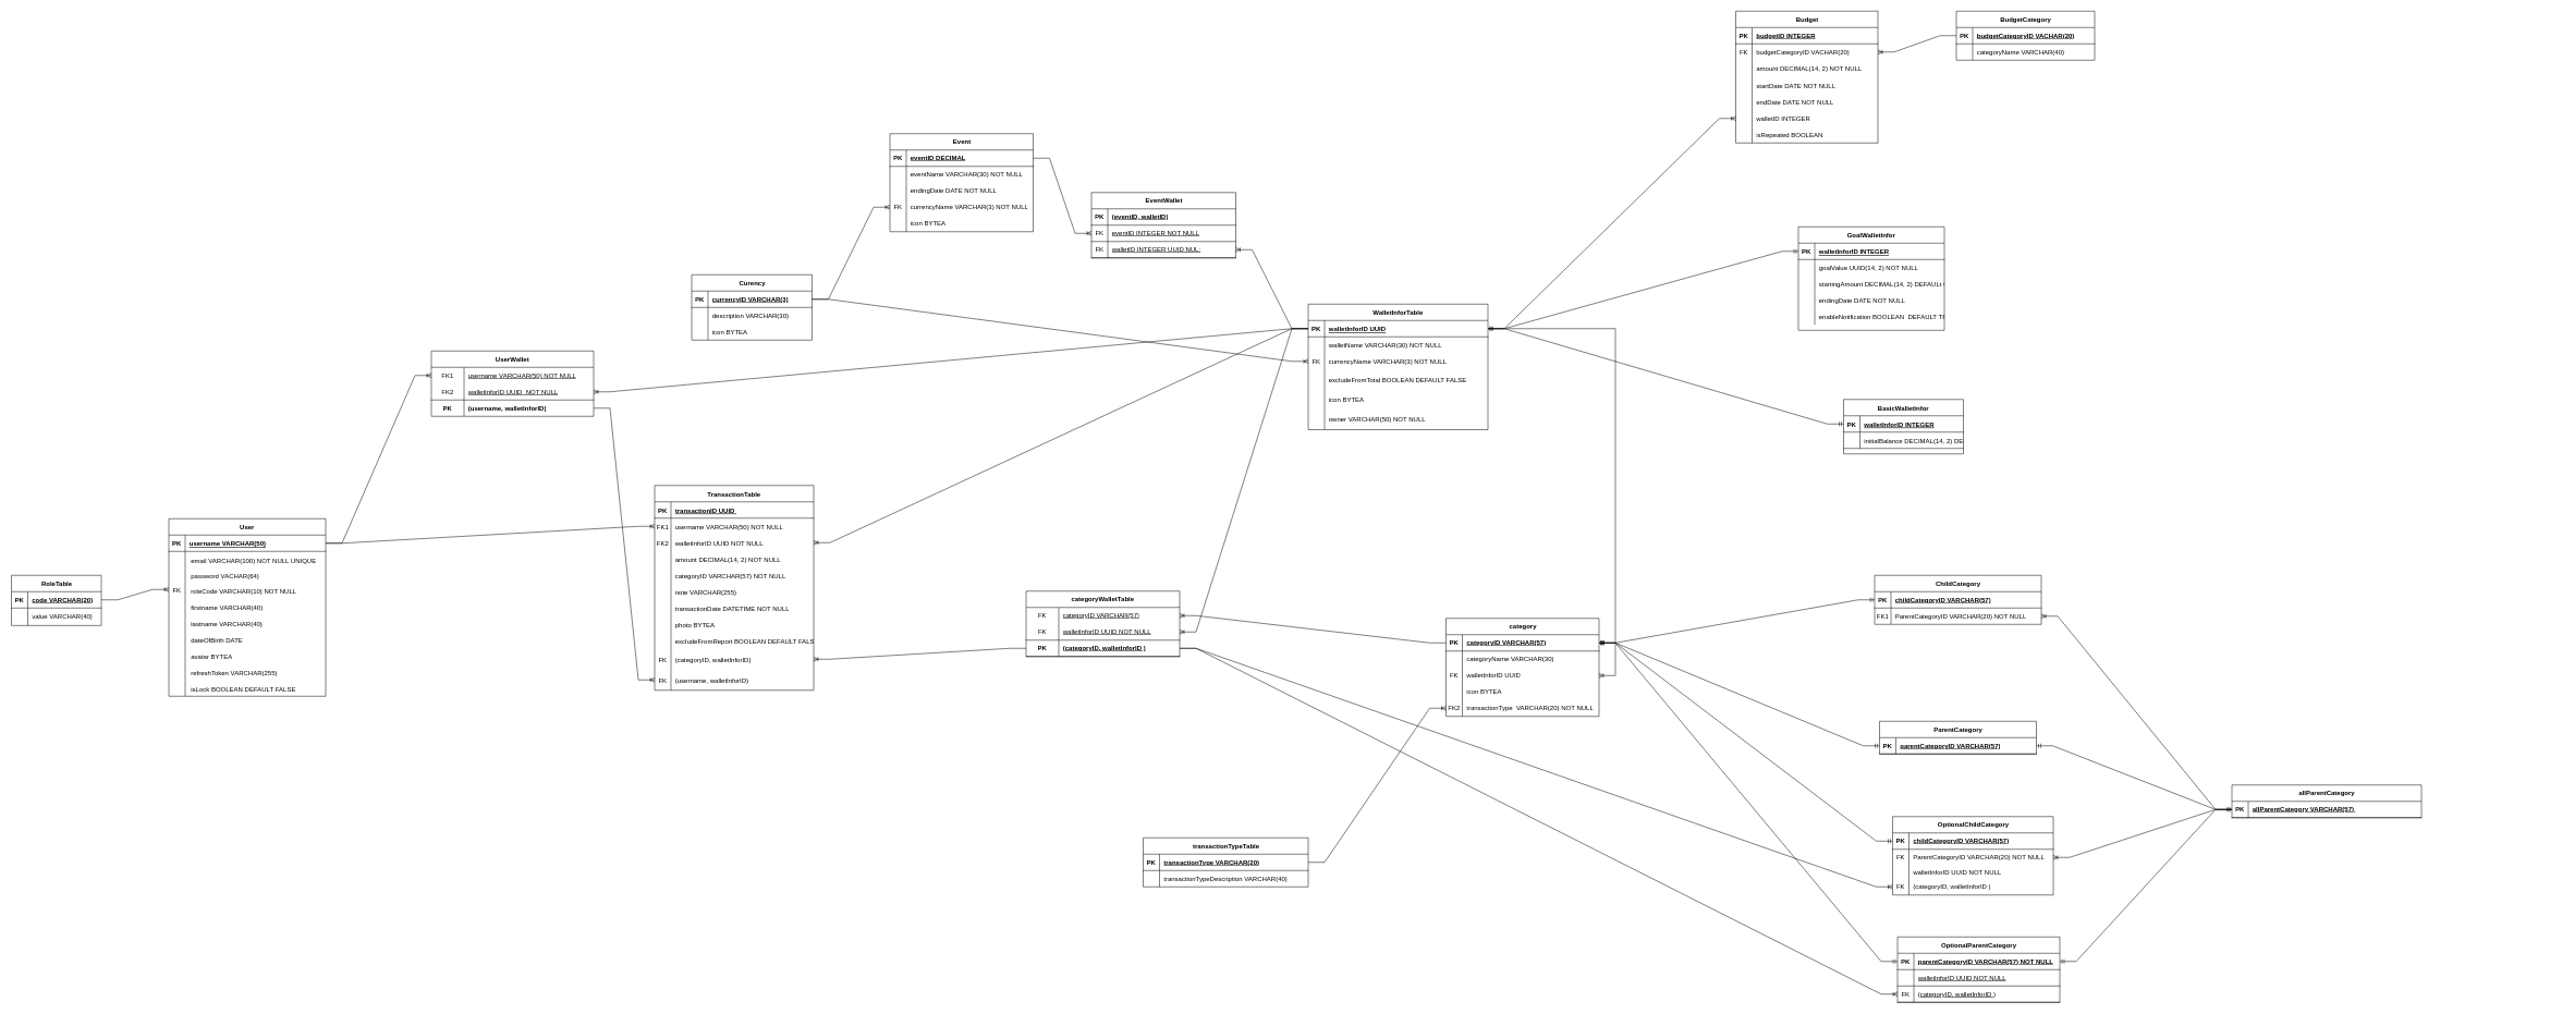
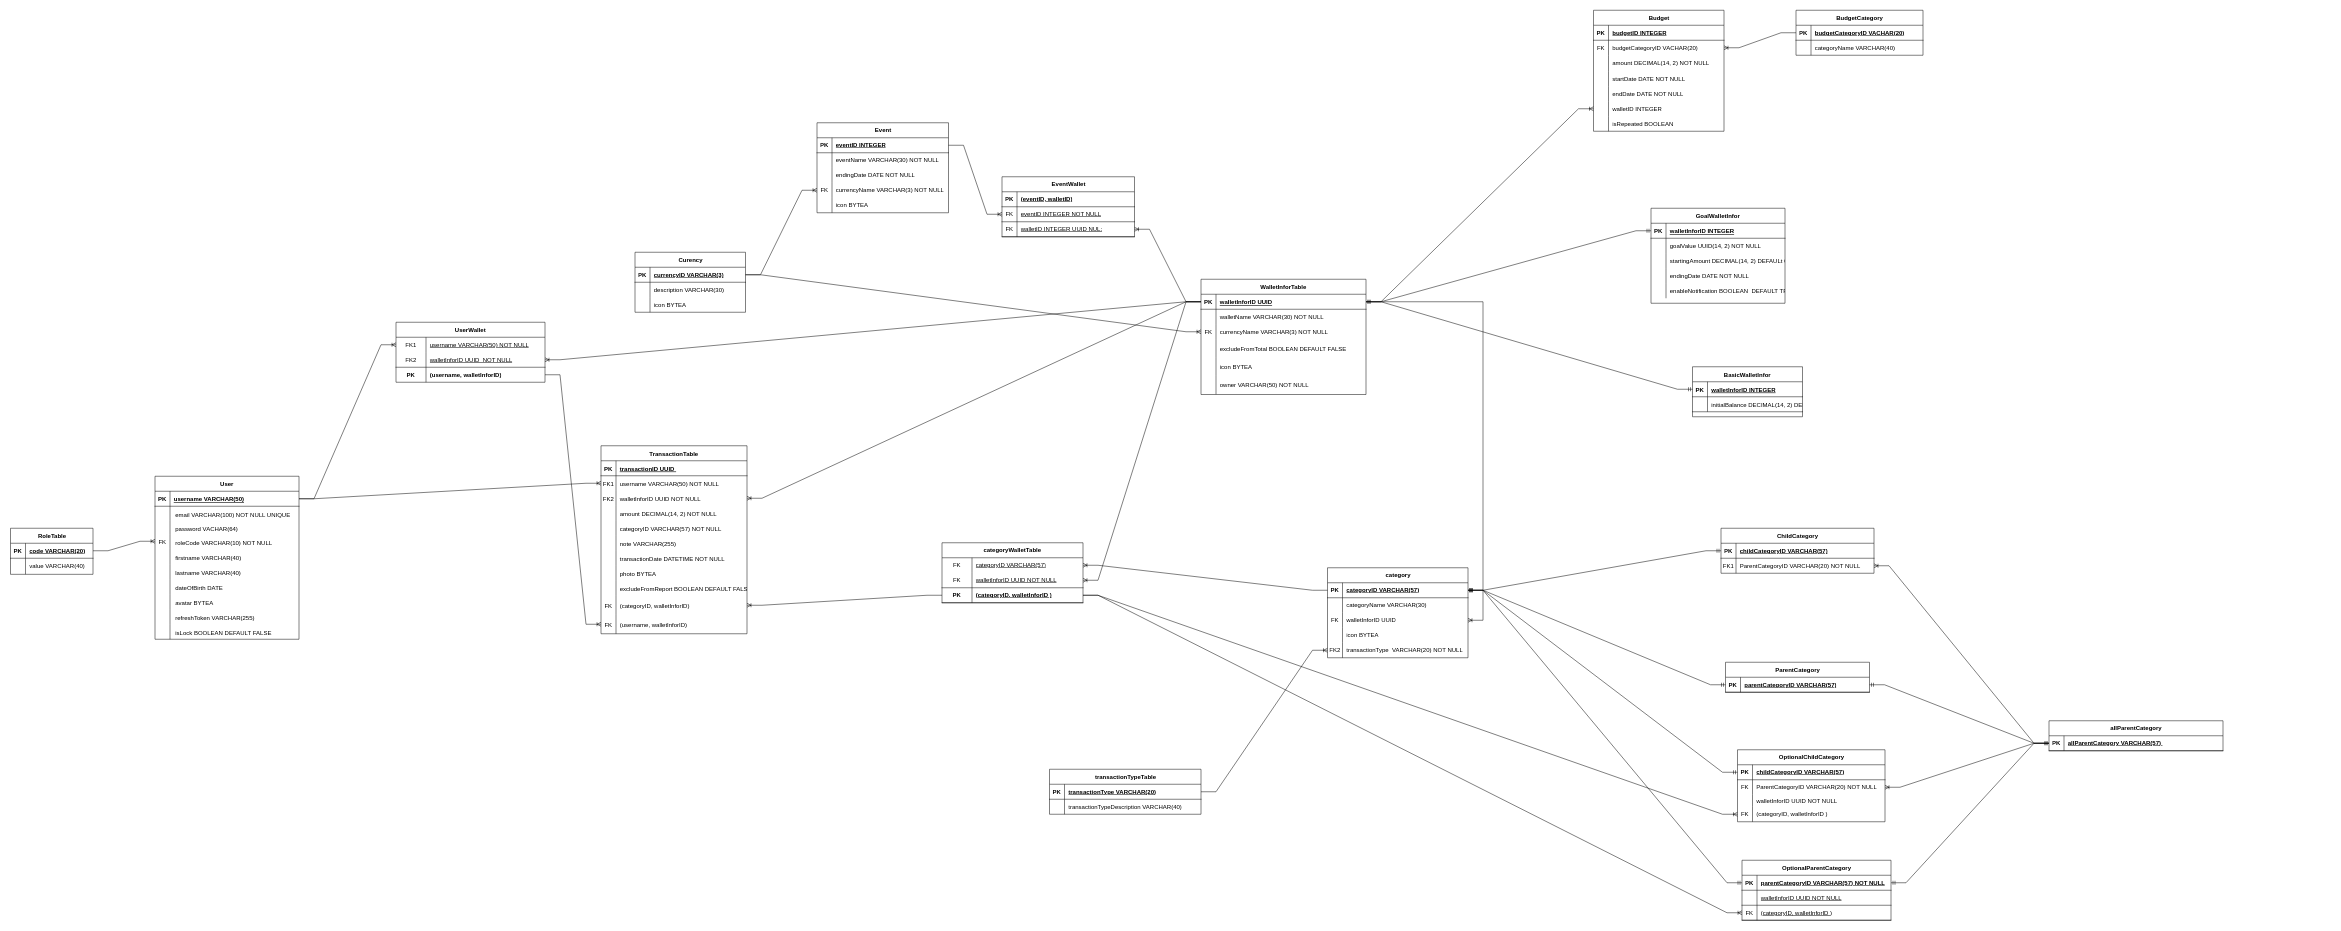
- <mxCell id="137" value="eventID DECIMAL" style="shape=partialRectangle;connectable=0;fillColor=none;top=0;left=0;bottom=0;right=0;align=left;spacingLeft=6;fontStyle=5;overflow=hidden;whiteSpace=wrap;html=1;" parent="135" vertex="1"><mxGeometry x="30" width="233" height="30" as="geometry"><mxRectangle width="233" height="30" as="alternateBounds" /></mxGeometry></mxCell>
+ <mxCell id="137" value="eventID INTEGER" style="shape=partialRectangle;connectable=0;fillColor=none;top=0;left=0;bottom=0;right=0;align=left;spacingLeft=6;fontStyle=5;overflow=hidden;whiteSpace=wrap;html=1;" parent="135" vertex="1"><mxGeometry x="30" width="233" height="30" as="geometry"><mxRectangle width="233" height="30" as="alternateBounds" /></mxGeometry></mxCell>
